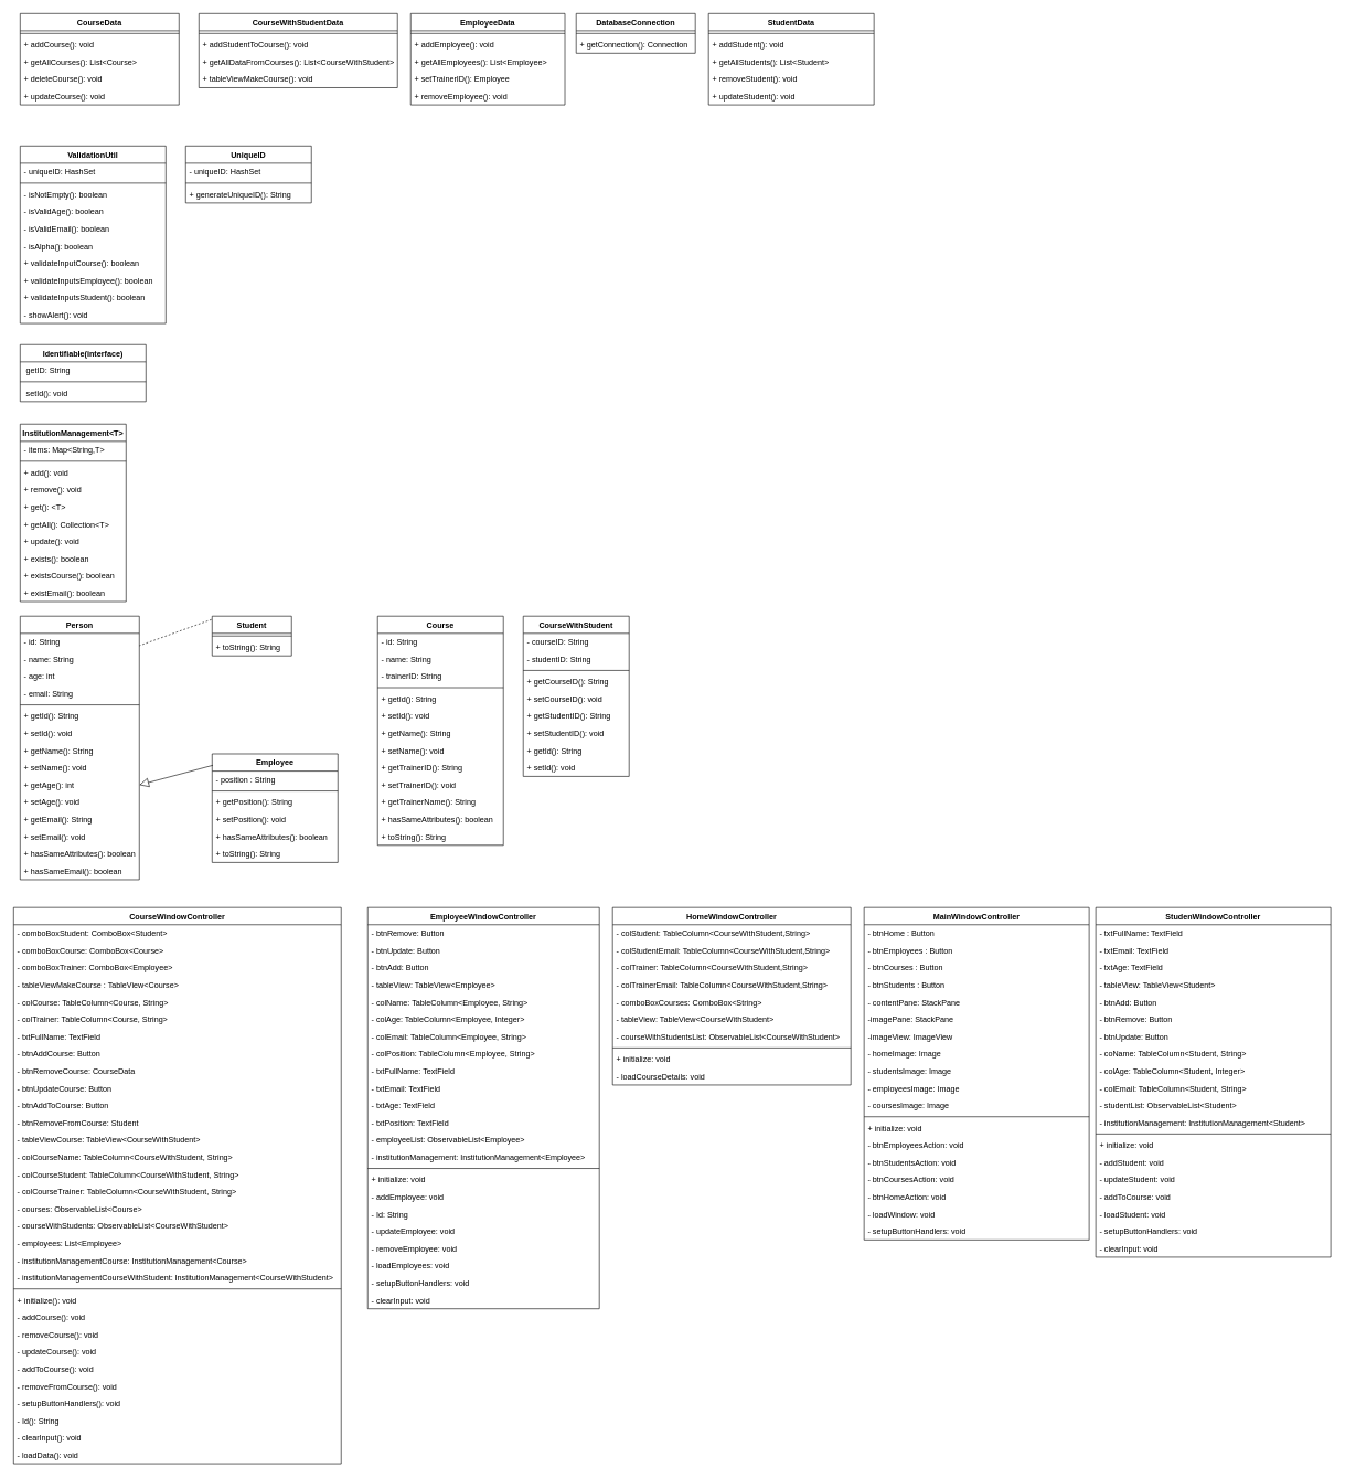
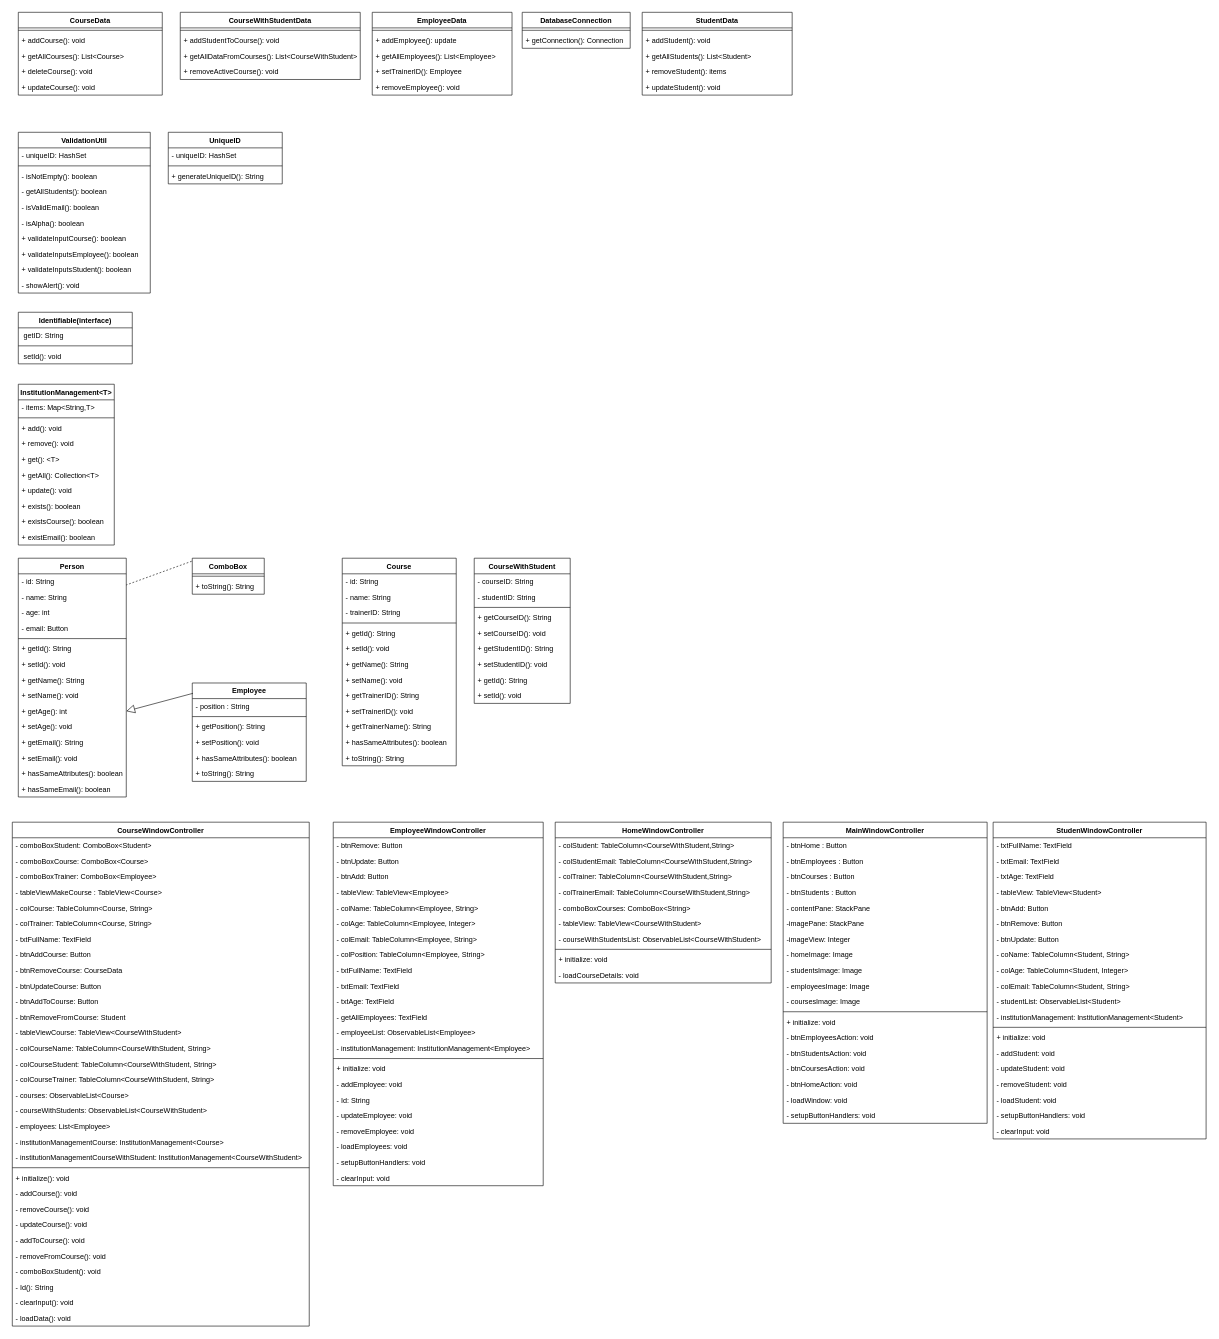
- <mxCell id="26" value="+ addEmployee(): void" style="text;strokeColor=none;fillColor=none;align=left;verticalAlign=top;spacingLeft=4;spacingRight=4;overflow=hidden;rotatable=0;points=[[0,0.5],[1,0.5]];portConstraint=eastwest;" parent="24" vertex="1"><mxGeometry y="34" width="233" height="26" as="geometry" /></mxCell>
+ <mxCell id="26" value="+ addEmployee(): update" style="text;strokeColor=none;fillColor=none;align=left;verticalAlign=top;spacingLeft=4;spacingRight=4;overflow=hidden;rotatable=0;points=[[0,0.5],[1,0.5]];portConstraint=eastwest;" parent="24" vertex="1"><mxGeometry y="34" width="233" height="26" as="geometry" /></mxCell>
- <mxCell id="23" value="+ tableViewMakeCourse(): void" style="text;strokeColor=none;fillColor=none;align=left;verticalAlign=top;spacingLeft=4;spacingRight=4;overflow=hidden;rotatable=0;points=[[0,0.5],[1,0.5]];portConstraint=eastwest;" parent="19" vertex="1"><mxGeometry y="86" width="300" height="26" as="geometry" /></mxCell>
+ <mxCell id="23" value="+ removeActiveCourse(): void" style="text;strokeColor=none;fillColor=none;align=left;verticalAlign=top;spacingLeft=4;spacingRight=4;overflow=hidden;rotatable=0;points=[[0,0.5],[1,0.5]];portConstraint=eastwest;" parent="19" vertex="1"><mxGeometry y="86" width="300" height="26" as="geometry" /></mxCell>
- <mxCell id="37" value="+ removeStudent(): void" style="text;strokeColor=none;fillColor=none;align=left;verticalAlign=top;spacingLeft=4;spacingRight=4;overflow=hidden;rotatable=0;points=[[0,0.5],[1,0.5]];portConstraint=eastwest;" parent="33" vertex="1"><mxGeometry y="86" width="250" height="26" as="geometry" /></mxCell>
+ <mxCell id="37" value="+ removeStudent(): items" style="text;strokeColor=none;fillColor=none;align=left;verticalAlign=top;spacingLeft=4;spacingRight=4;overflow=hidden;rotatable=0;points=[[0,0.5],[1,0.5]];portConstraint=eastwest;" parent="33" vertex="1"><mxGeometry y="86" width="250" height="26" as="geometry" /></mxCell>
- <mxCell id="6" value="- isValidAge(): boolean" style="text;strokeColor=none;fillColor=none;align=left;verticalAlign=top;spacingLeft=4;spacingRight=4;overflow=hidden;rotatable=0;points=[[0,0.5],[1,0.5]];portConstraint=eastwest;" parent="2" vertex="1"><mxGeometry y="86" width="220" height="26" as="geometry" /></mxCell>
+ <mxCell id="6" value="- getAllStudents(): boolean" style="text;strokeColor=none;fillColor=none;align=left;verticalAlign=top;spacingLeft=4;spacingRight=4;overflow=hidden;rotatable=0;points=[[0,0.5],[1,0.5]];portConstraint=eastwest;" parent="2" vertex="1"><mxGeometry y="86" width="220" height="26" as="geometry" /></mxCell>
- <mxCell id="55" value="Student" style="swimlane;fontStyle=1;align=center;verticalAlign=top;childLayout=stackLayout;horizontal=1;startSize=26;horizontalStack=0;resizeParent=1;resizeParentMax=0;resizeLast=0;collapsible=1;marginBottom=0;" parent="1" vertex="1"><mxGeometry x="320" y="930" width="120" height="60" as="geometry" /></mxCell>
+ <mxCell id="55" value="ComboBox" style="swimlane;fontStyle=1;align=center;verticalAlign=top;childLayout=stackLayout;horizontal=1;startSize=26;horizontalStack=0;resizeParent=1;resizeParentMax=0;resizeLast=0;collapsible=1;marginBottom=0;" parent="1" vertex="1"><mxGeometry x="320" y="930" width="120" height="60" as="geometry" /></mxCell>
- <mxCell id="43" value="- email: String" style="text;strokeColor=none;fillColor=none;align=left;verticalAlign=top;spacingLeft=4;spacingRight=4;overflow=hidden;rotatable=0;points=[[0,0.5],[1,0.5]];portConstraint=eastwest;" vertex="1" parent="39"><mxGeometry y="104" width="180" height="26" as="geometry" /></mxCell>
+ <mxCell id="43" value="- email: Button" style="text;strokeColor=none;fillColor=none;align=left;verticalAlign=top;spacingLeft=4;spacingRight=4;overflow=hidden;rotatable=0;points=[[0,0.5],[1,0.5]];portConstraint=eastwest;" vertex="1" parent="39"><mxGeometry y="104" width="180" height="26" as="geometry" /></mxCell>
- <mxCell id="176" value="-imageView: ImageView" style="text;strokeColor=none;fillColor=none;align=left;verticalAlign=top;spacingLeft=4;spacingRight=4;overflow=hidden;rotatable=0;points=[[0,0.5],[1,0.5]];portConstraint=eastwest;" parent="169" vertex="1"><mxGeometry y="182" width="340" height="26" as="geometry" /></mxCell>
+ <mxCell id="176" value="-imageView: Integer" style="text;strokeColor=none;fillColor=none;align=left;verticalAlign=top;spacingLeft=4;spacingRight=4;overflow=hidden;rotatable=0;points=[[0,0.5],[1,0.5]];portConstraint=eastwest;" parent="169" vertex="1"><mxGeometry y="182" width="340" height="26" as="geometry" /></mxCell>
- <mxCell id="146" value="- txtPosition: TextField" style="text;strokeColor=none;fillColor=none;align=left;verticalAlign=top;spacingLeft=4;spacingRight=4;overflow=hidden;rotatable=0;points=[[0,0.5],[1,0.5]];portConstraint=eastwest;" vertex="1" parent="134"><mxGeometry y="312" width="350" height="26" as="geometry" /></mxCell>
+ <mxCell id="146" value="- getAllEmployees: TextField" style="text;strokeColor=none;fillColor=none;align=left;verticalAlign=top;spacingLeft=4;spacingRight=4;overflow=hidden;rotatable=0;points=[[0,0.5],[1,0.5]];portConstraint=eastwest;" vertex="1" parent="134"><mxGeometry y="312" width="350" height="26" as="geometry" /></mxCell>
- <mxCell id="206" value="- addToCourse: void" style="text;strokeColor=none;fillColor=none;align=left;verticalAlign=top;spacingLeft=4;spacingRight=4;overflow=hidden;rotatable=0;points=[[0,0.5],[1,0.5]];portConstraint=eastwest;" parent="189" vertex="1"><mxGeometry y="424" width="355" height="26" as="geometry" /></mxCell>
+ <mxCell id="206" value="- removeStudent: void" style="text;strokeColor=none;fillColor=none;align=left;verticalAlign=top;spacingLeft=4;spacingRight=4;overflow=hidden;rotatable=0;points=[[0,0.5],[1,0.5]];portConstraint=eastwest;" parent="189" vertex="1"><mxGeometry y="424" width="355" height="26" as="geometry" /></mxCell>
- <mxCell id="130" value="- setupButtonHandlers(): void" style="text;strokeColor=none;fillColor=none;align=left;verticalAlign=top;spacingLeft=4;spacingRight=4;overflow=hidden;rotatable=0;points=[[0,0.5],[1,0.5]];portConstraint=eastwest;" vertex="1" parent="101"><mxGeometry y="736" width="495" height="26" as="geometry" /></mxCell>
+ <mxCell id="130" value="- comboBoxStudent(): void" style="text;strokeColor=none;fillColor=none;align=left;verticalAlign=top;spacingLeft=4;spacingRight=4;overflow=hidden;rotatable=0;points=[[0,0.5],[1,0.5]];portConstraint=eastwest;" vertex="1" parent="101"><mxGeometry y="736" width="495" height="26" as="geometry" /></mxCell>
